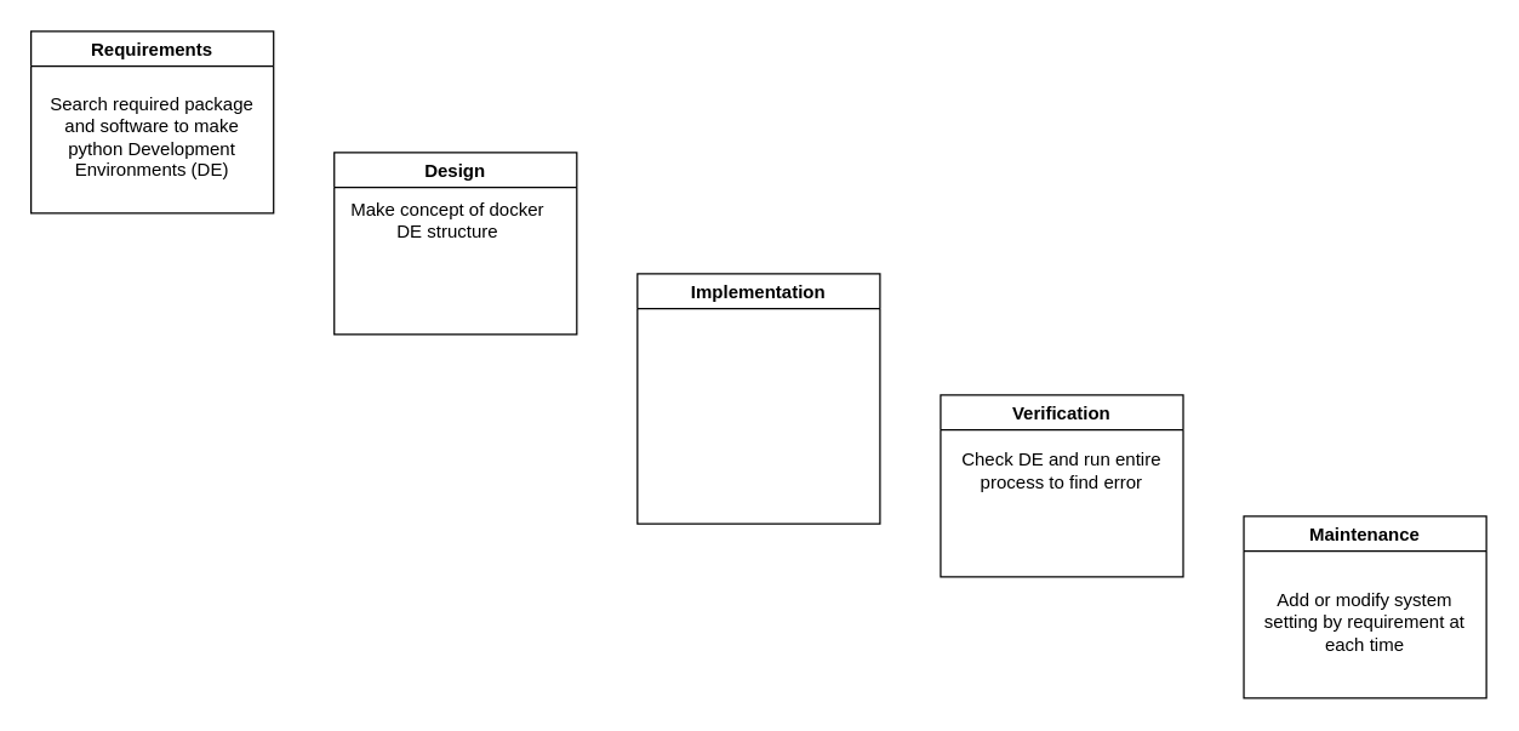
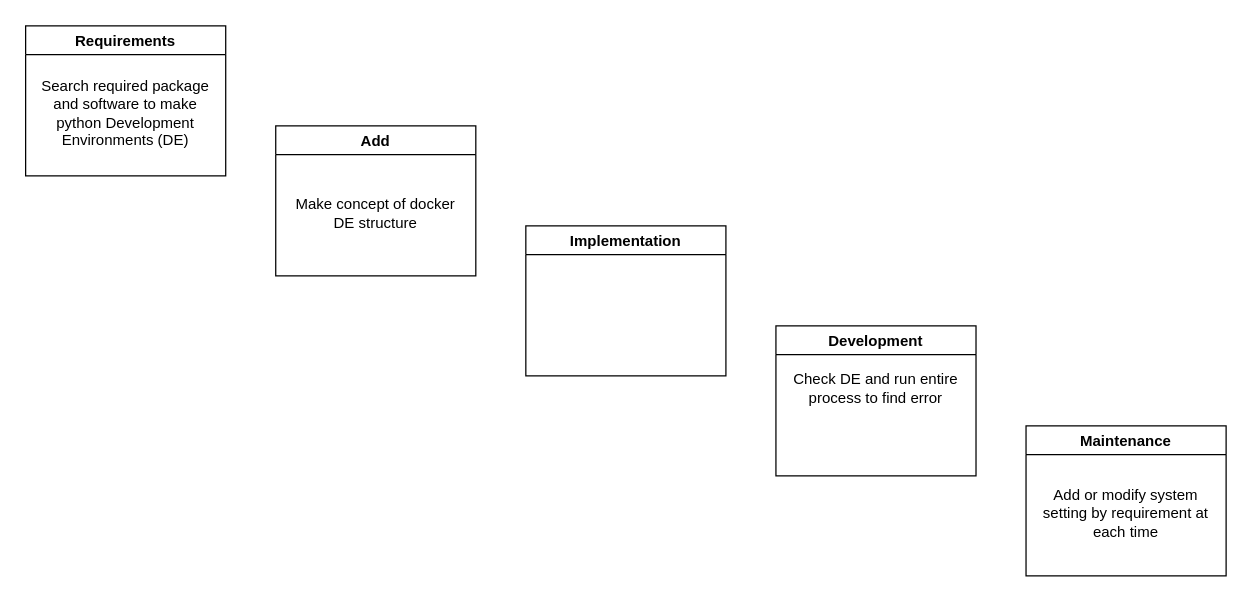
- <mxCell id="4" value="Design" style="swimlane;" parent="1" vertex="1"><mxGeometry x="220" y="100" width="160" height="120" as="geometry" /></mxCell>
+ <mxCell id="4" value="Add" style="swimlane;" parent="1" vertex="1"><mxGeometry x="220" y="100" width="160" height="120" as="geometry" /></mxCell>
- <mxCell id="5" value="Make concept of docker DE structure" style="rounded=0;whiteSpace=wrap;html=1;fillColor=none;strokeColor=none;" parent="4" vertex="1"><mxGeometry x="5" y="5" width="140" height="80" as="geometry" /></mxCell>
+ <mxCell id="5" value="Make concept of docker DE structure" style="rounded=0;whiteSpace=wrap;html=1;fillColor=none;strokeColor=none;" parent="4" vertex="1"><mxGeometry x="10" y="30" width="140" height="80" as="geometry" /></mxCell>
- <mxCell id="6" value="Implementation" style="swimlane;" parent="1" vertex="1"><mxGeometry x="420" y="180" width="160" height="165" as="geometry" /></mxCell>
+ <mxCell id="6" value="Implementation" style="swimlane;" parent="1" vertex="1"><mxGeometry x="420" y="180" width="160" height="120" as="geometry" /></mxCell>
- <mxCell id="7" value="Verification" style="swimlane;" parent="1" vertex="1"><mxGeometry x="620" y="260" width="160" height="120" as="geometry" /></mxCell>
+ <mxCell id="7" value="Development" style="swimlane;" parent="1" vertex="1"><mxGeometry x="620" y="260" width="160" height="120" as="geometry" /></mxCell>
